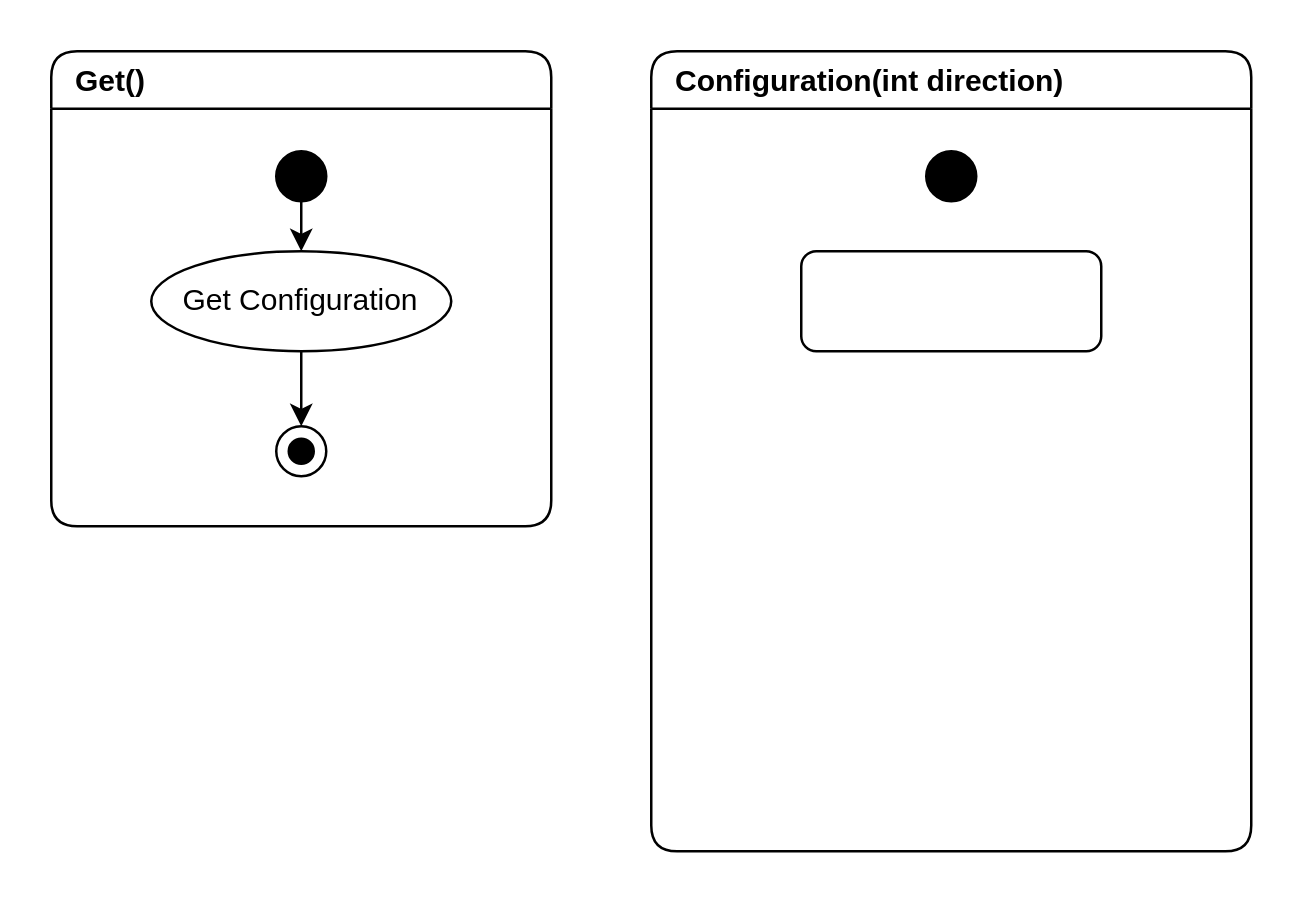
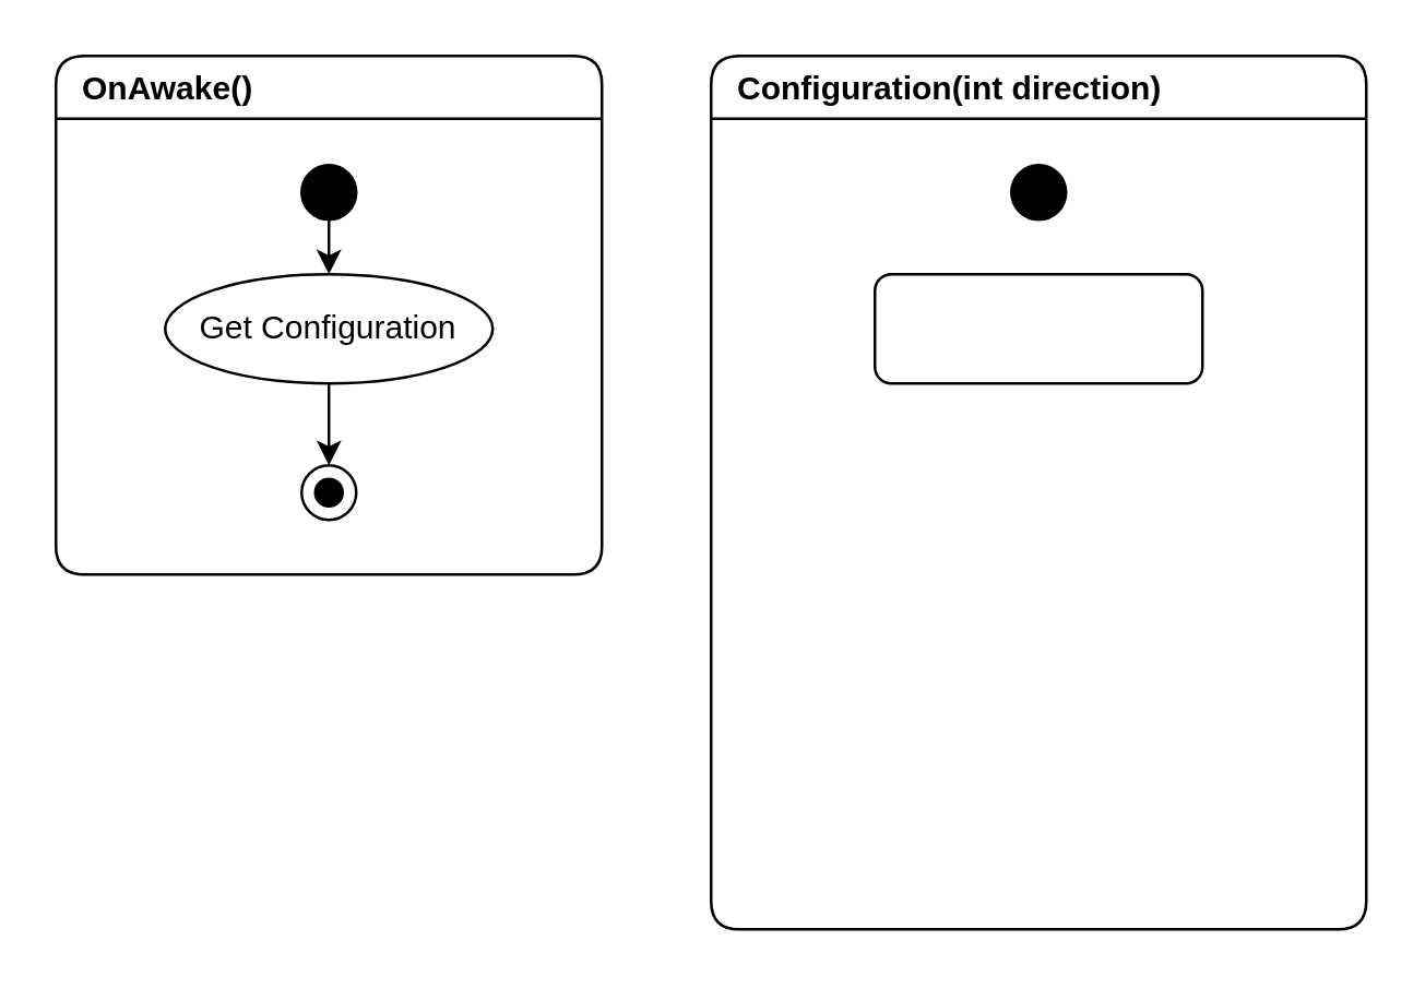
- <mxCell id="5" value="Get()" style="swimlane;startSize=23;rounded=1;align=left;swimlaneLine=1;verticalAlign=middle;horizontal=1;labelPosition=center;verticalLabelPosition=middle;labelBorderColor=none;spacingLeft=8;" vertex="1" parent="1"><mxGeometry x="20" y="20" width="200" height="190" as="geometry" /></mxCell>
+ <mxCell id="5" value="OnAwake()" style="swimlane;startSize=23;rounded=1;align=left;swimlaneLine=1;verticalAlign=middle;horizontal=1;labelPosition=center;verticalLabelPosition=middle;labelBorderColor=none;spacingLeft=8;" vertex="1" parent="1"><mxGeometry x="20" y="20" width="200" height="190" as="geometry" /></mxCell>
